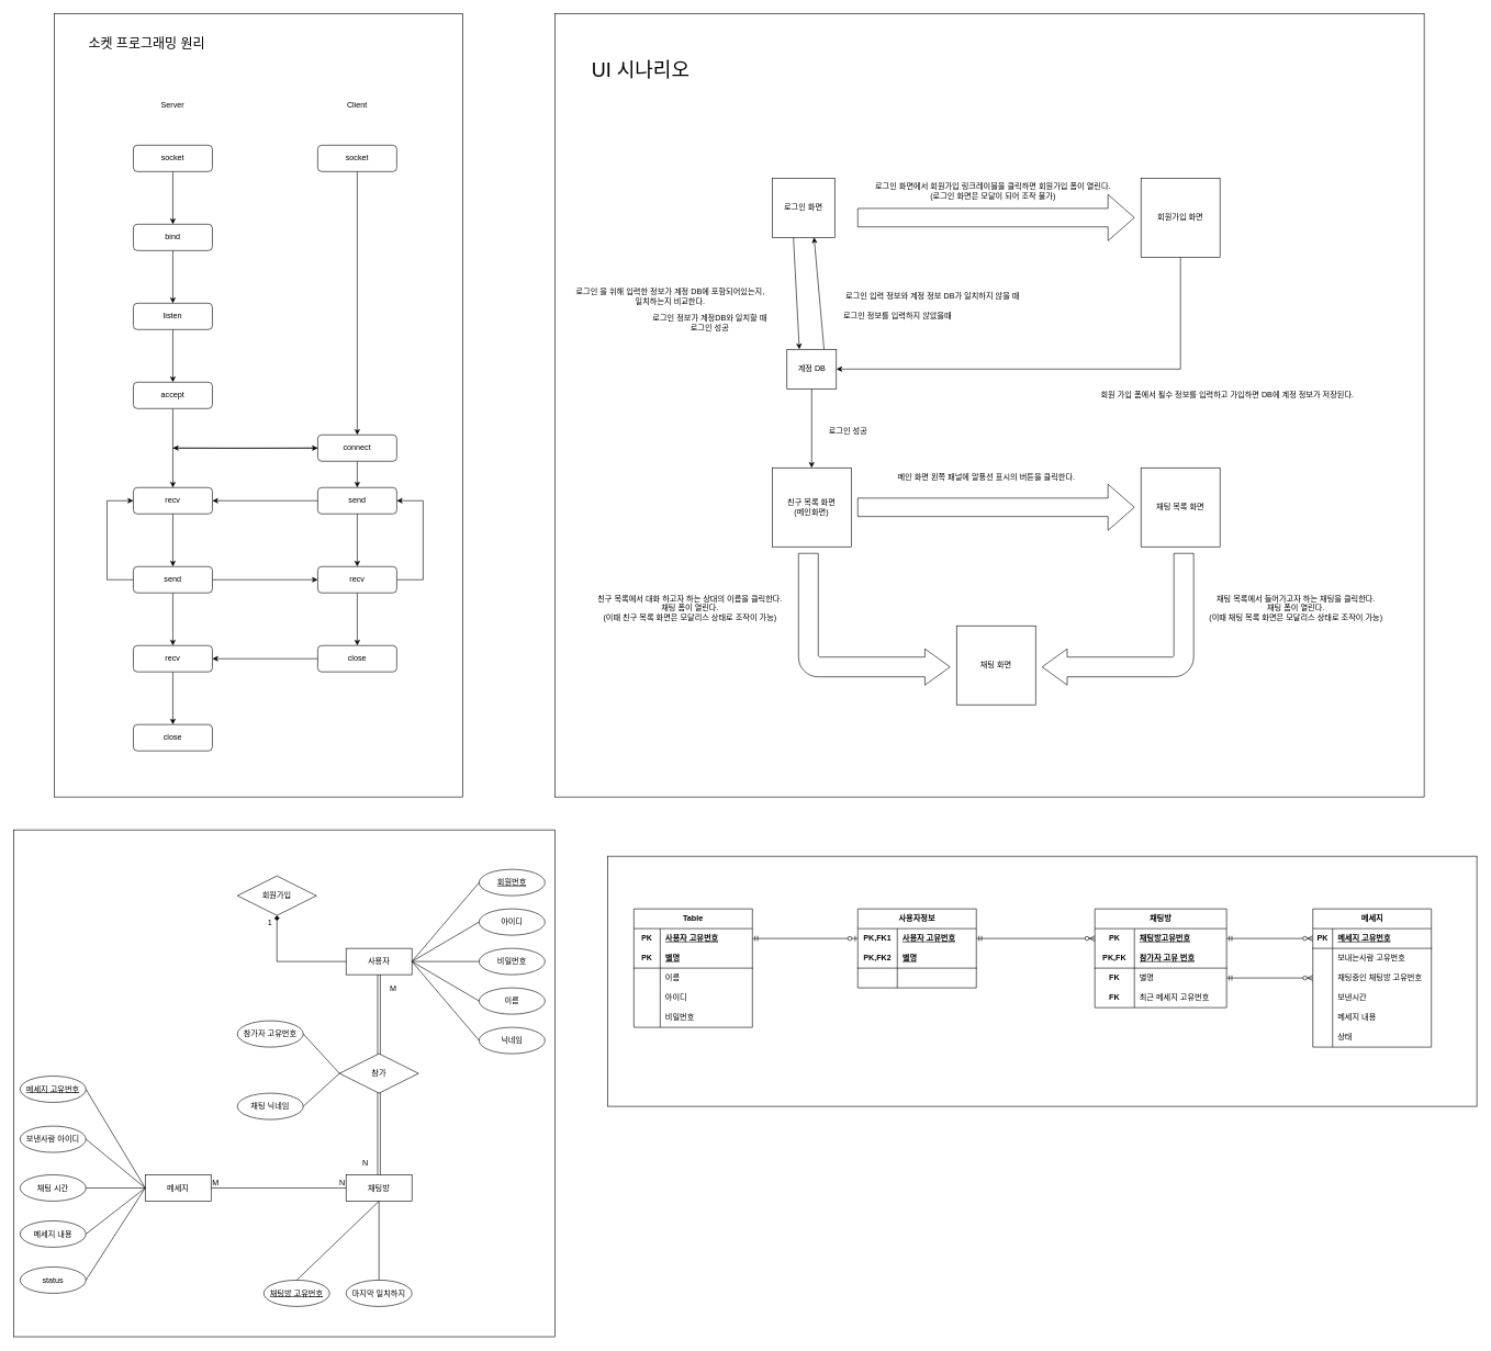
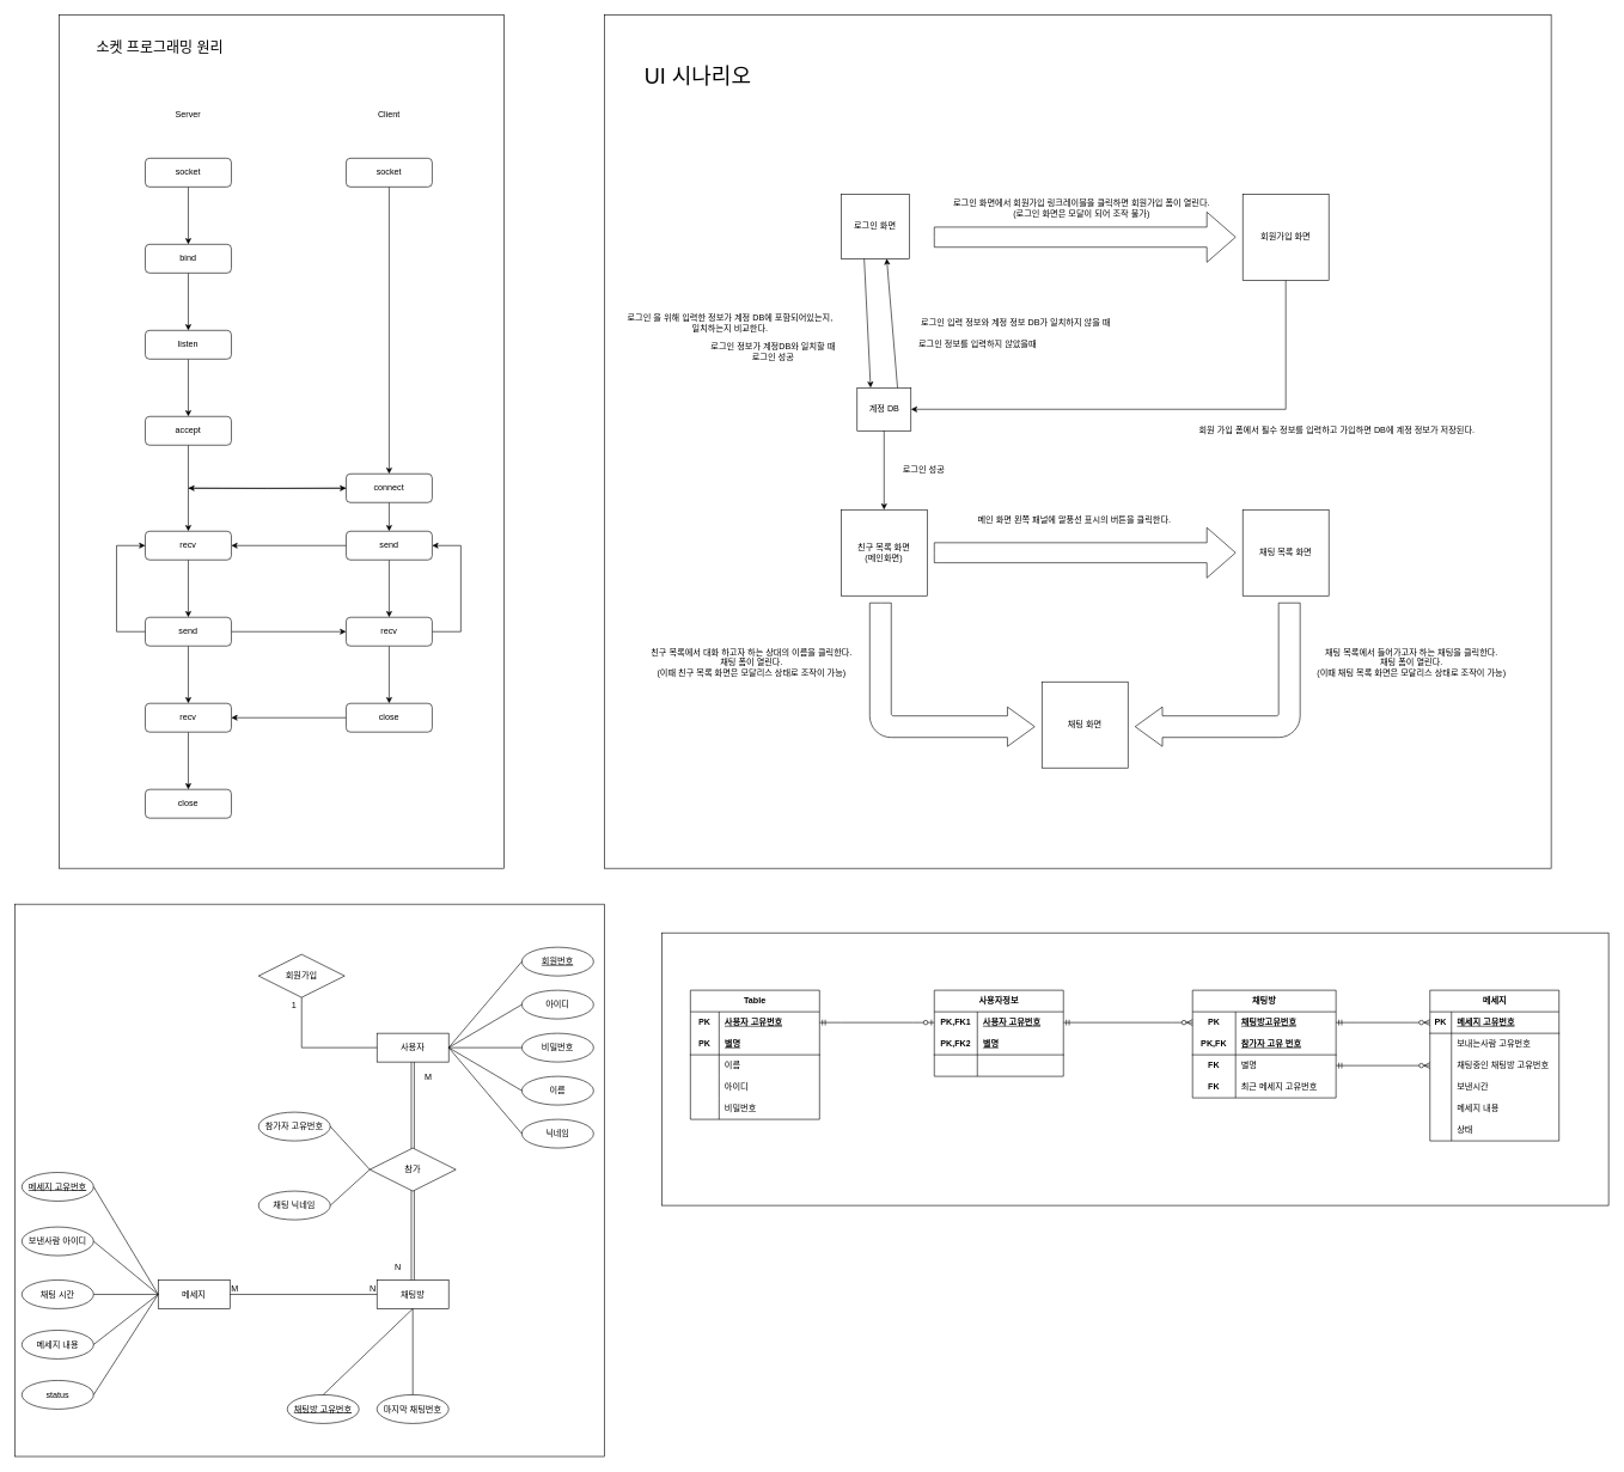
- <mxCell id="43" value="계정 DB" style="rounded=0;whiteSpace=wrap;html=1;" vertex="1" parent="1"><mxGeometry x="1194.5" y="530" width="75" height="60" as="geometry" /></mxCell>
+ <mxCell id="43" value="계정 DB" style="rounded=0;whiteSpace=wrap;html=1;" vertex="1" parent="1"><mxGeometry x="1194.5" y="540" width="75" height="60" as="geometry" /></mxCell>
- <mxCell id="96" value="" style="endArrow=diamond;html=1;rounded=0;exitX=0;exitY=0.5;exitDx=0;exitDy=0;entryX=0.5;entryY=1;entryDx=0;entryDy=0;" edge="1" parent="1" source="65" target="66"><mxGeometry relative="1" as="geometry"><mxPoint x="620" y="1560" as="sourcePoint" /><mxPoint x="780" y="1560" as="targetPoint" /><Array as="points"><mxPoint x="420" y="1460" /></Array></mxGeometry></mxCell>
+ <mxCell id="96" value="" style="endArrow=none;html=1;rounded=0;exitX=0;exitY=0.5;exitDx=0;exitDy=0;entryX=0.5;entryY=1;entryDx=0;entryDy=0;" edge="1" parent="1" source="65" target="66"><mxGeometry relative="1" as="geometry"><mxPoint x="620" y="1560" as="sourcePoint" /><mxPoint x="780" y="1560" as="targetPoint" /><Array as="points"><mxPoint x="420" y="1460" /></Array></mxGeometry></mxCell>
- <mxCell id="98" value="마지막 일치하지" style="ellipse;whiteSpace=wrap;html=1;align=center;" vertex="1" parent="1"><mxGeometry x="525" y="1944" width="100" height="40" as="geometry" /></mxCell>
+ <mxCell id="98" value="마지막 채팅번호" style="ellipse;whiteSpace=wrap;html=1;align=center;" vertex="1" parent="1"><mxGeometry x="525" y="1944" width="100" height="40" as="geometry" /></mxCell>
